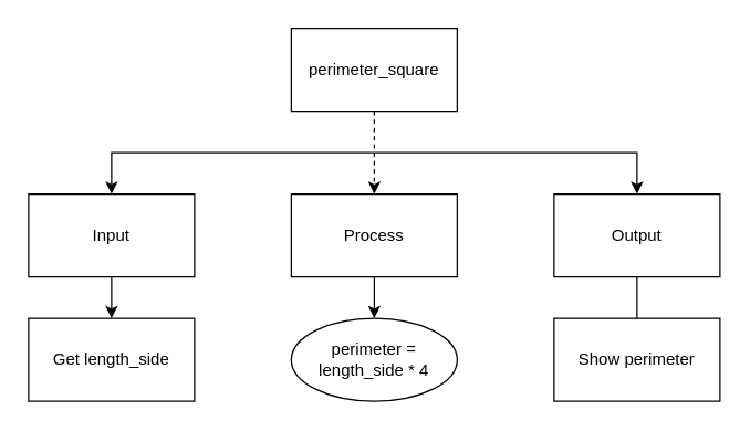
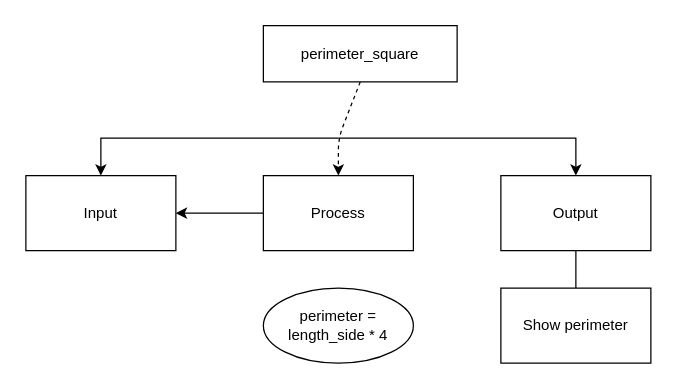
- <mxCell id="5" value="perimeter_square" style="rounded=0;whiteSpace=wrap;html=1;" parent="1" vertex="1"><mxGeometry x="210" y="20" width="120" height="60" as="geometry" /></mxCell>
+ <mxCell id="5" value="perimeter_square" style="rounded=0;whiteSpace=wrap;html=1;" parent="1" vertex="1"><mxGeometry x="210" y="20" width="155" height="45" as="geometry" /></mxCell>
- <mxCell id="6" style="edgeStyle=none;rounded=0;html=1;" parent="1" source="7" target="12" edge="1"><mxGeometry relative="1" as="geometry" /></mxCell>
- <mxCell id="8" style="edgeStyle=none;rounded=0;html=1;" parent="1" source="9" target="14" edge="1"><mxGeometry relative="1" as="geometry" /></mxCell>
+ <mxCell id="8" style="edgeStyle=none;rounded=0;html=1;" parent="1" source="9" target="7" edge="1"><mxGeometry relative="1" as="geometry" /></mxCell>
- <mxCell id="12" value="Get length_side" style="rounded=0;whiteSpace=wrap;html=1;" parent="1" vertex="1"><mxGeometry x="20" y="230" width="120" height="60" as="geometry" /></mxCell>
